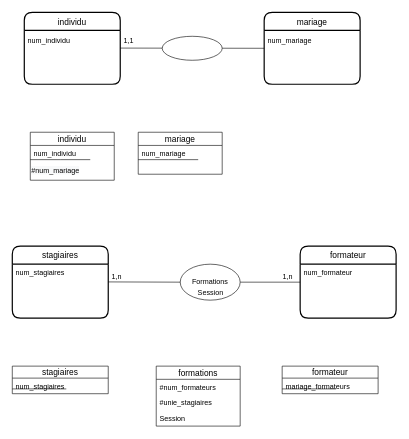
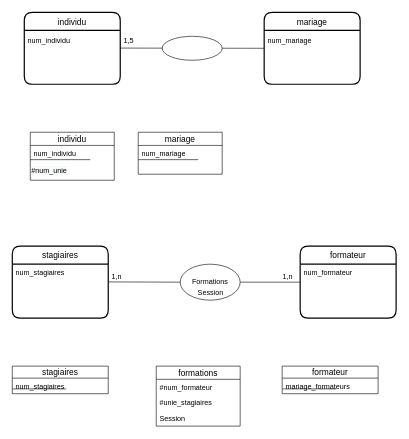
- <mxCell id="7" value="1,1" style="text;strokeColor=none;fillColor=none;spacingLeft=4;spacingRight=4;overflow=hidden;rotatable=0;points=[[0,0.5],[1,0.5]];portConstraint=eastwest;fontSize=12;" vertex="1" parent="1"><mxGeometry x="200" y="54" width="40" height="26" as="geometry" /></mxCell>
+ <mxCell id="7" value="1,5" style="text;strokeColor=none;fillColor=none;spacingLeft=4;spacingRight=4;overflow=hidden;rotatable=0;points=[[0,0.5],[1,0.5]];portConstraint=eastwest;fontSize=12;" vertex="1" parent="1"><mxGeometry x="200" y="54" width="40" height="26" as="geometry" /></mxCell>
- <mxCell id="13" value="&lt;span style=&quot;color: rgb(0 , 0 , 0) ; font-family: &amp;#34;helvetica&amp;#34; ; font-size: 12px ; font-style: normal ; font-weight: 400 ; letter-spacing: normal ; text-align: left ; text-indent: 0px ; text-transform: none ; word-spacing: 0px ; background-color: rgb(248 , 249 , 250) ; float: none ; display: inline&quot;&gt;#num_mariage&lt;/span&gt;" style="text;whiteSpace=wrap;html=1;" vertex="1" parent="10"><mxGeometry y="50" width="140" height="30" as="geometry" /></mxCell>
+ <mxCell id="13" value="&lt;span style=&quot;color: rgb(0 , 0 , 0) ; font-family: &amp;#34;helvetica&amp;#34; ; font-size: 12px ; font-style: normal ; font-weight: 400 ; letter-spacing: normal ; text-align: left ; text-indent: 0px ; text-transform: none ; word-spacing: 0px ; background-color: rgb(248 , 249 , 250) ; float: none ; display: inline&quot;&gt;#num_unie&lt;/span&gt;" style="text;whiteSpace=wrap;html=1;" vertex="1" parent="10"><mxGeometry y="50" width="140" height="30" as="geometry" /></mxCell>
- <mxCell id="33" value="#num_formateurs" style="text;strokeColor=none;fillColor=none;spacingLeft=4;spacingRight=4;overflow=hidden;rotatable=0;points=[[0,0.5],[1,0.5]];portConstraint=eastwest;fontSize=12;" vertex="1" parent="32"><mxGeometry y="22" width="140" height="26" as="geometry" /></mxCell>
+ <mxCell id="33" value="#num_formateur" style="text;strokeColor=none;fillColor=none;spacingLeft=4;spacingRight=4;overflow=hidden;rotatable=0;points=[[0,0.5],[1,0.5]];portConstraint=eastwest;fontSize=12;" vertex="1" parent="32"><mxGeometry y="22" width="140" height="26" as="geometry" /></mxCell>
